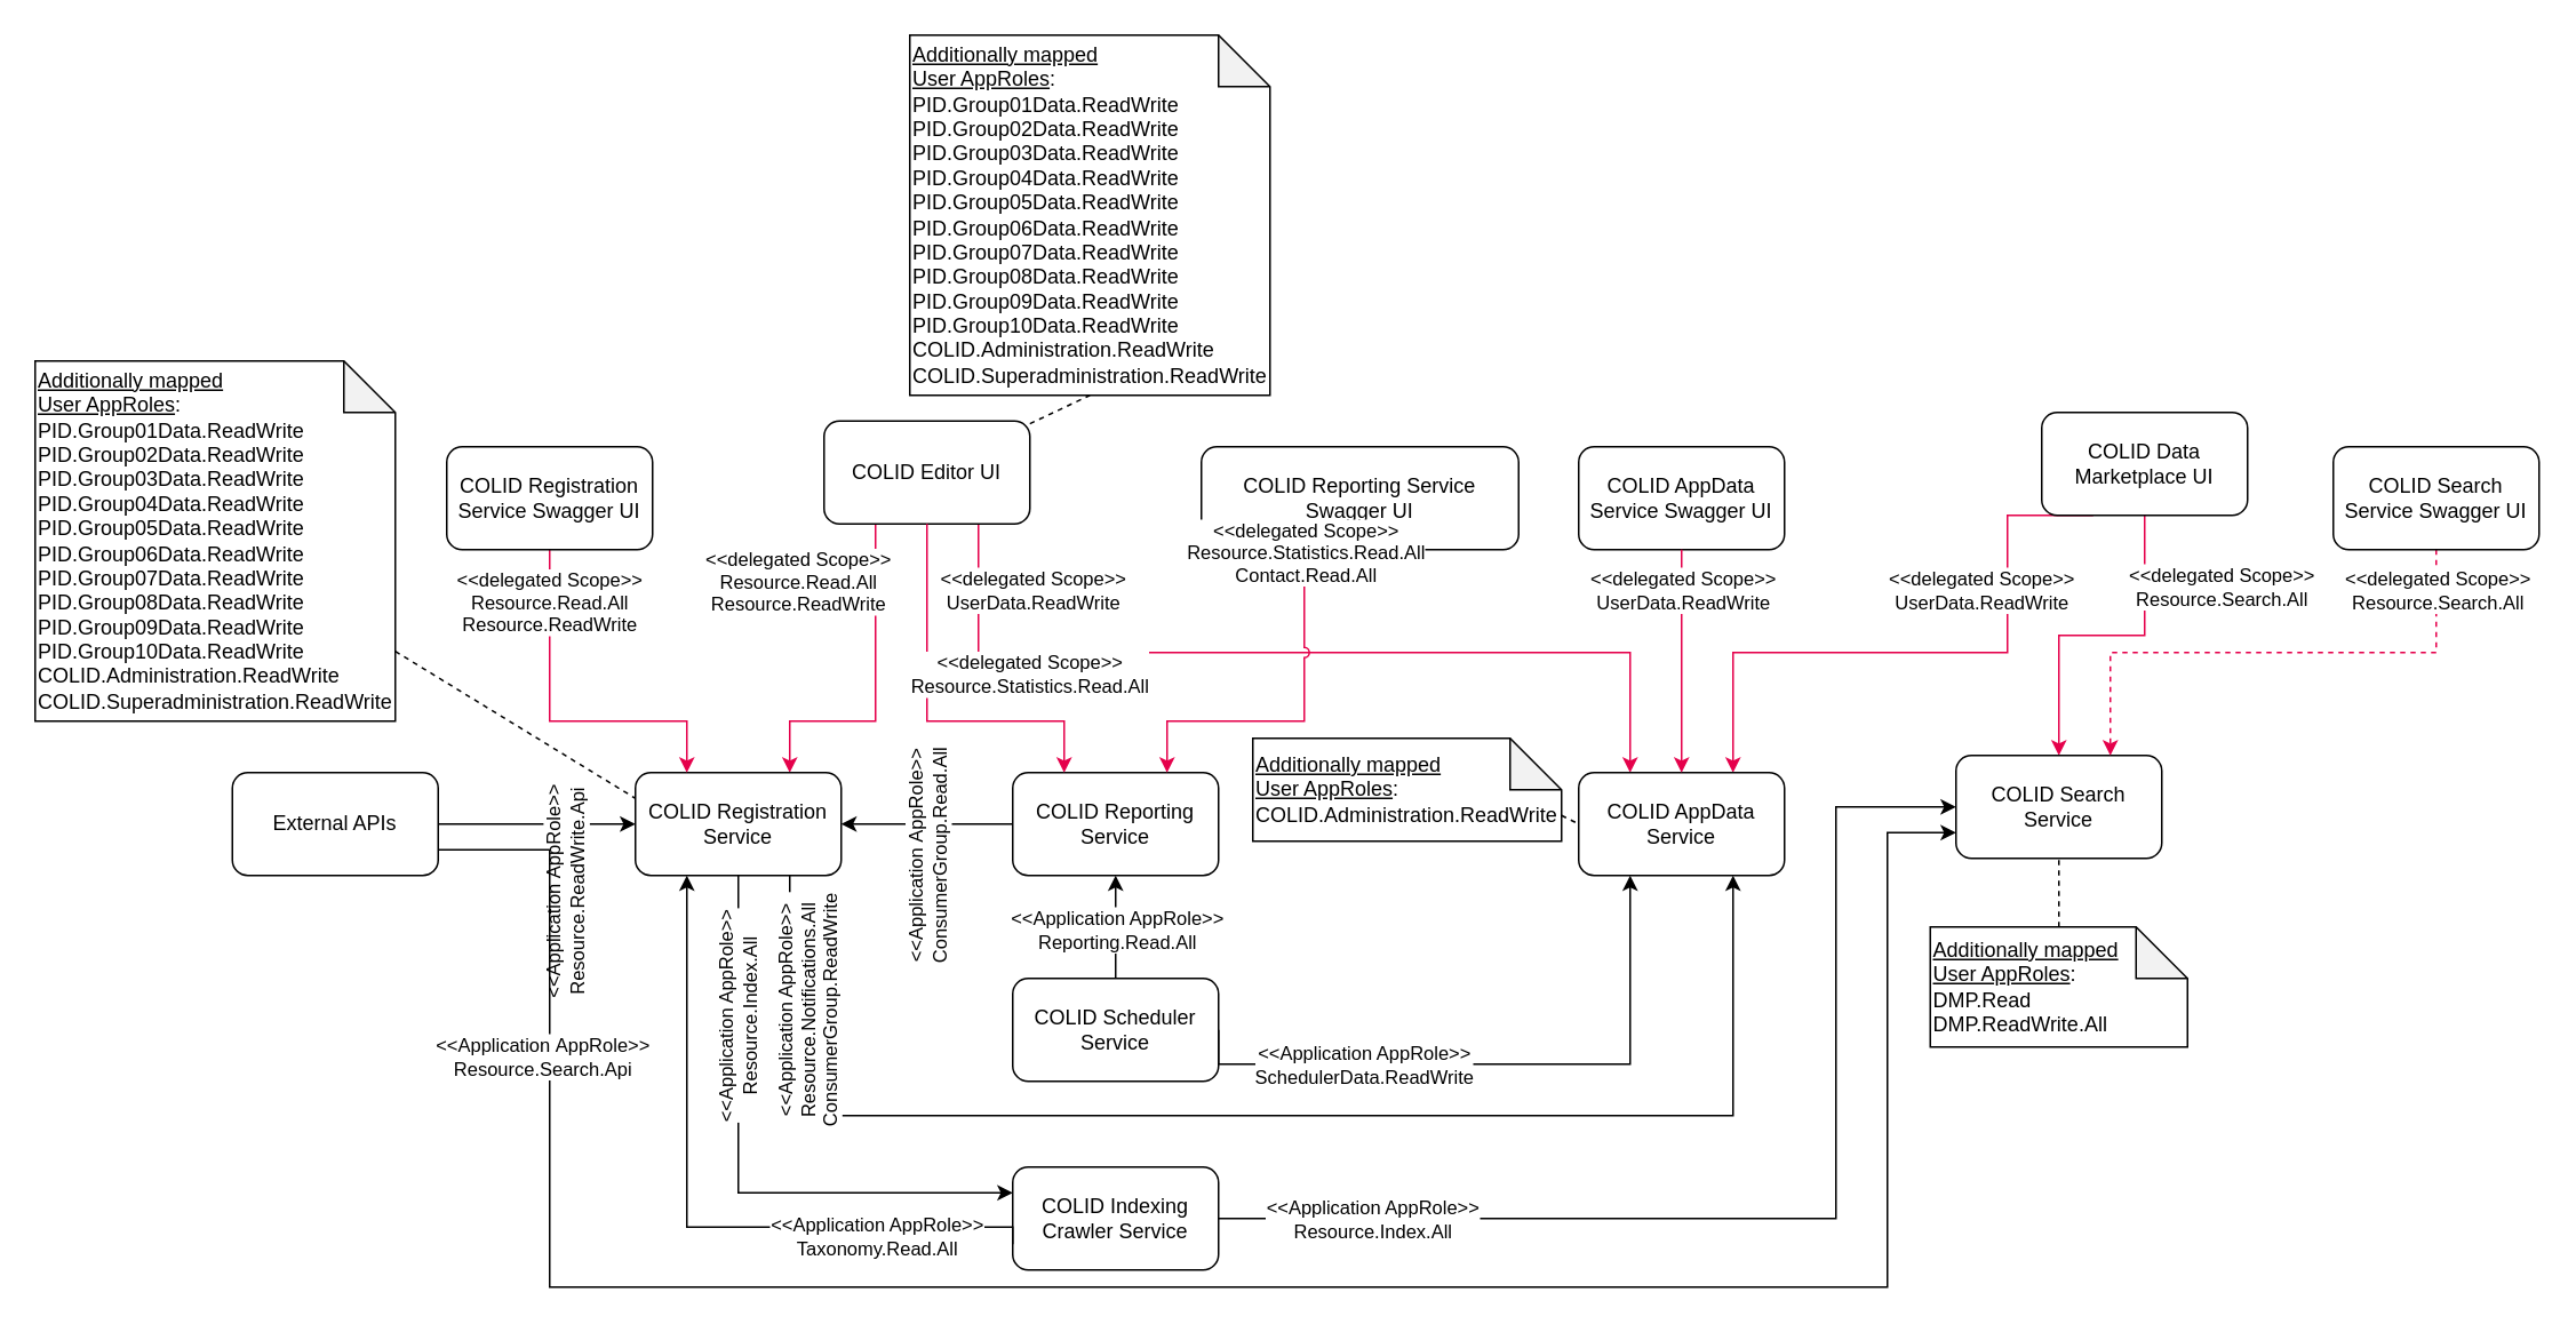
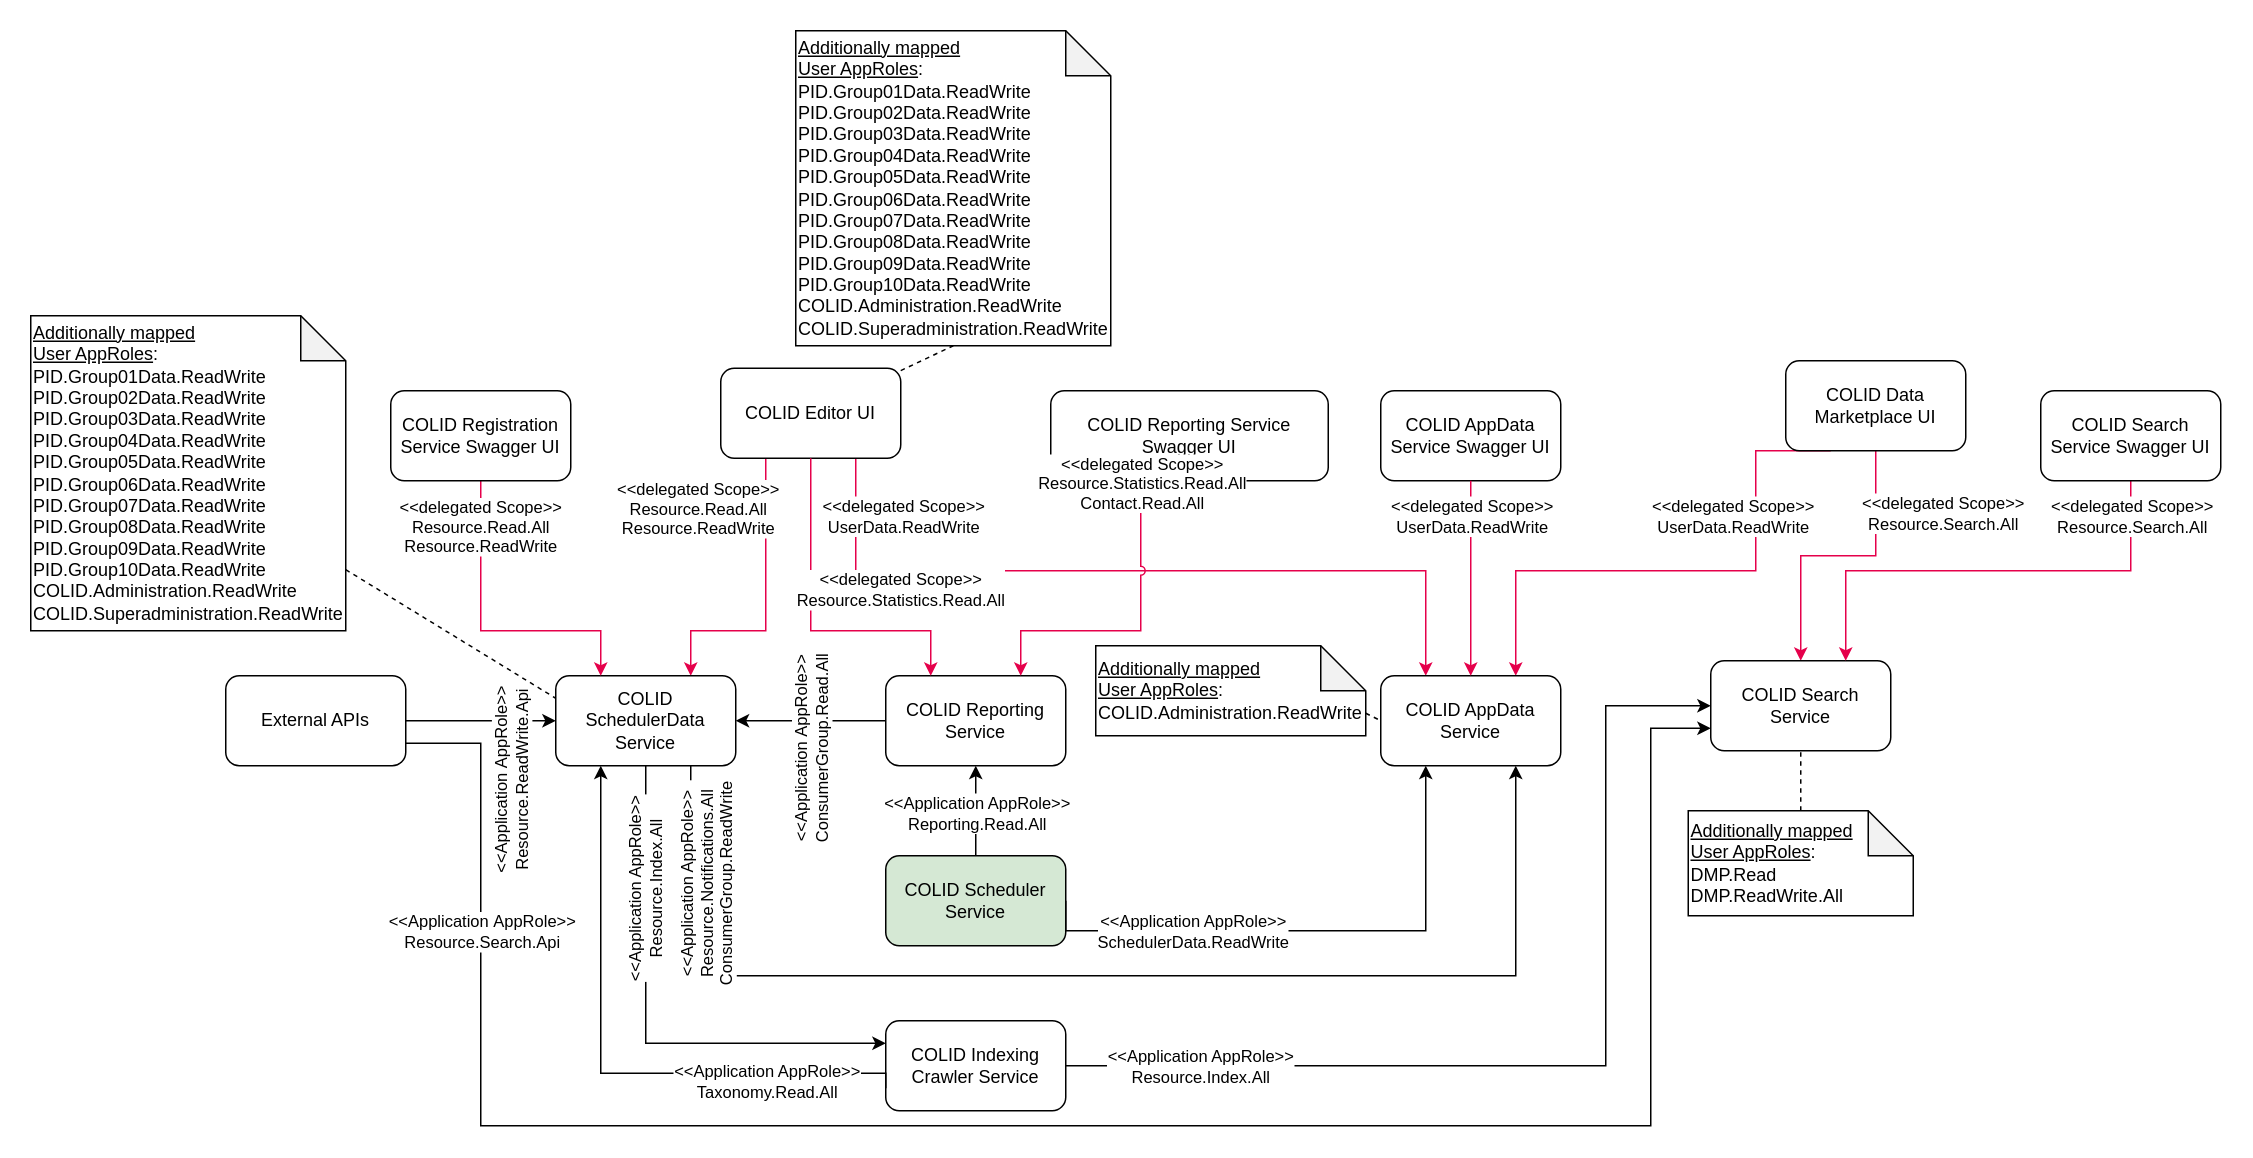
- <mxCell id="21" style="edgeStyle=orthogonalEdgeStyle;rounded=0;orthogonalLoop=1;jettySize=auto;html=1;fillColor=#f8cecc;strokeColor=#E5004B;exitX=0.5;exitY=1;exitDx=0;exitDy=0;entryX=0.75;entryY=0;entryDx=0;entryDy=0;dashed=1;" parent="1" source="23" target="20" edge="1"><mxGeometry relative="1" as="geometry"><mxPoint x="1260" y="500" as="targetPoint" /><Array as="points"><mxPoint x="1420" y="380" /><mxPoint x="1230" y="380" /></Array><mxPoint x="1450" y="380" as="sourcePoint" /></mxGeometry></mxCell>
+ <mxCell id="21" style="edgeStyle=orthogonalEdgeStyle;rounded=0;orthogonalLoop=1;jettySize=auto;html=1;fillColor=#f8cecc;strokeColor=#E5004B;exitX=0.5;exitY=1;exitDx=0;exitDy=0;entryX=0.75;entryY=0;entryDx=0;entryDy=0;" parent="1" source="23" target="20" edge="1"><mxGeometry relative="1" as="geometry"><mxPoint x="1260" y="500" as="targetPoint" /><Array as="points"><mxPoint x="1420" y="380" /><mxPoint x="1230" y="380" /></Array><mxPoint x="1450" y="380" as="sourcePoint" /></mxGeometry></mxCell>
- <mxCell id="34" value="External APIs" style="rounded=1;whiteSpace=wrap;html=1;" parent="1" vertex="1"><mxGeometry x="135" y="450" width="120" height="60" as="geometry" /></mxCell>
+ <mxCell id="34" value="External APIs" style="rounded=1;whiteSpace=wrap;html=1;" parent="1" vertex="1"><mxGeometry x="150" y="450" width="120" height="60" as="geometry" /></mxCell>
- <mxCell id="16" value="COLID Registration Service" style="rounded=1;whiteSpace=wrap;html=1;" parent="1" vertex="1"><mxGeometry x="370" y="450" width="120" height="60" as="geometry" /></mxCell>
+ <mxCell id="16" value="COLID SchedulerData Service" style="rounded=1;whiteSpace=wrap;html=1;" parent="1" vertex="1"><mxGeometry x="370" y="450" width="120" height="60" as="geometry" /></mxCell>
- <mxCell id="30" value="COLID Scheduler Service" style="rounded=1;whiteSpace=wrap;html=1;" parent="1" vertex="1"><mxGeometry x="590" y="570" width="120" height="60" as="geometry" /></mxCell>
+ <mxCell id="30" value="COLID Scheduler Service" style="rounded=1;whiteSpace=wrap;html=1;fillColor=#d5e8d4;" parent="1" vertex="1"><mxGeometry x="590" y="570" width="120" height="60" as="geometry" /></mxCell>
